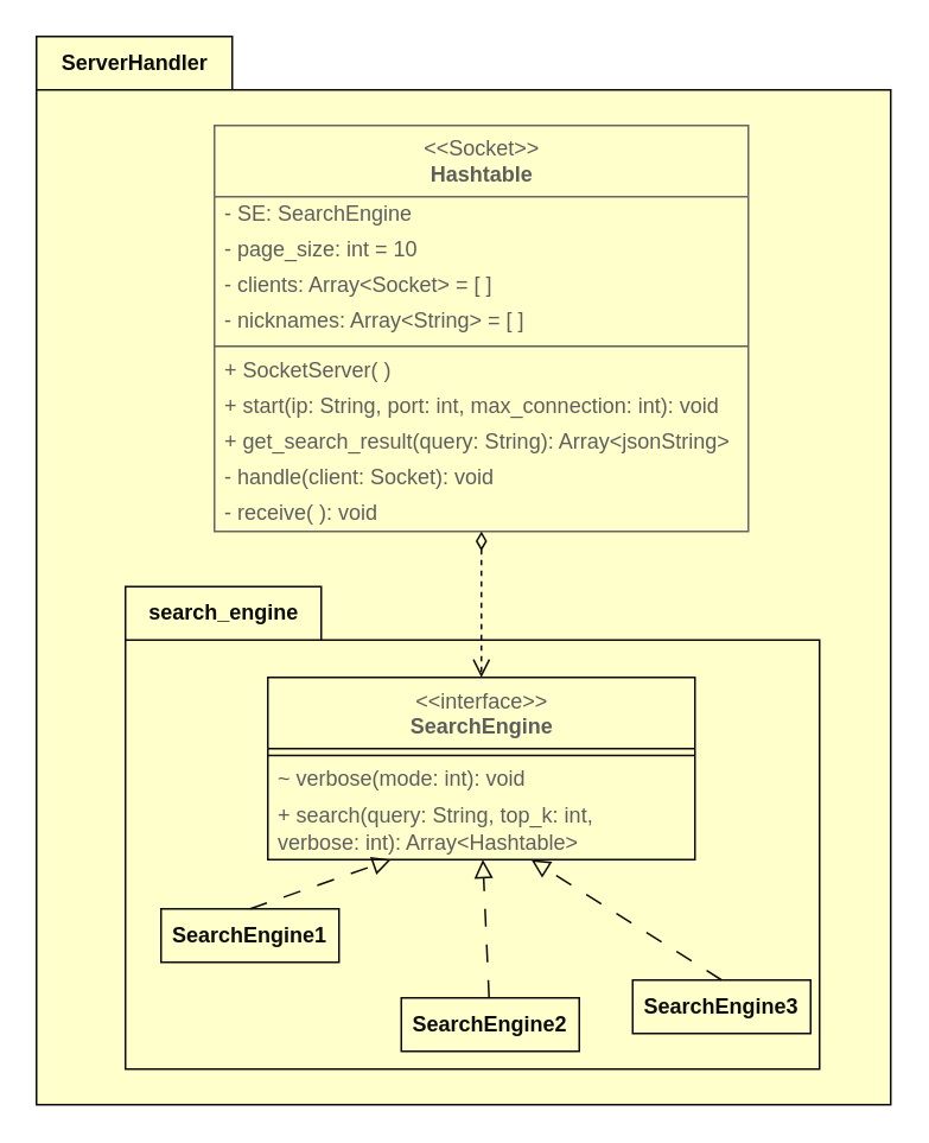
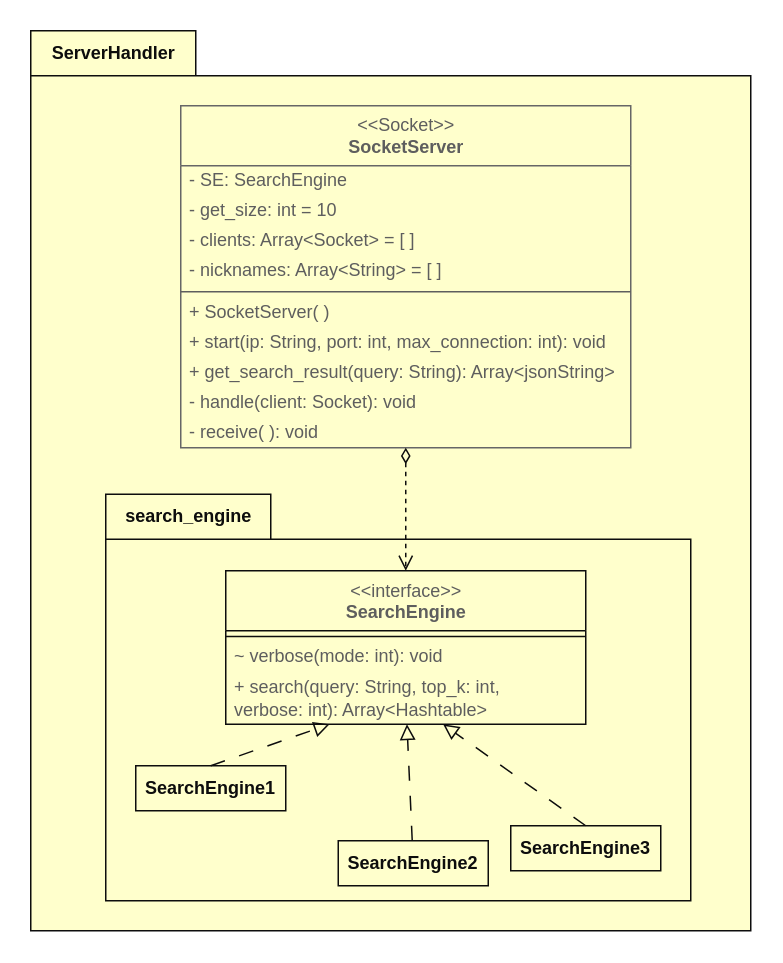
- <mxCell id="6" value="&amp;lt;&amp;lt;Socket&amp;gt;&amp;gt;&lt;br&gt;&lt;b&gt;Hashtable&lt;/b&gt;" style="swimlane;fontStyle=0;align=center;verticalAlign=middle;childLayout=stackLayout;horizontal=1;startSize=40;horizontalStack=0;resizeParent=1;resizeParentMax=0;resizeLast=0;collapsible=0;marginBottom=0;html=1;strokeColor=#666666;fontColor=#5E5E5E;fillColor=#FFFFCC;" vertex="1" parent="2"><mxGeometry x="100" y="50" width="300" height="228" as="geometry" /></mxCell>
+ <mxCell id="6" value="&amp;lt;&amp;lt;Socket&amp;gt;&amp;gt;&lt;br&gt;&lt;b&gt;SocketServer&lt;/b&gt;" style="swimlane;fontStyle=0;align=center;verticalAlign=middle;childLayout=stackLayout;horizontal=1;startSize=40;horizontalStack=0;resizeParent=1;resizeParentMax=0;resizeLast=0;collapsible=0;marginBottom=0;html=1;strokeColor=#666666;fontColor=#5E5E5E;fillColor=#FFFFCC;" vertex="1" parent="2"><mxGeometry x="100" y="50" width="300" height="228" as="geometry" /></mxCell>
- <mxCell id="8" value="- page_size: int = 10" style="text;html=1;strokeColor=none;fillColor=none;align=left;verticalAlign=middle;spacingLeft=4;spacingRight=4;overflow=hidden;rotatable=0;points=[[0,0.5],[1,0.5]];portConstraint=eastwest;fontColor=#5E5E5E;" vertex="1" parent="6"><mxGeometry y="60" width="300" height="20" as="geometry" /></mxCell>
+ <mxCell id="8" value="- get_size: int = 10" style="text;html=1;strokeColor=none;fillColor=none;align=left;verticalAlign=middle;spacingLeft=4;spacingRight=4;overflow=hidden;rotatable=0;points=[[0,0.5],[1,0.5]];portConstraint=eastwest;fontColor=#5E5E5E;" vertex="1" parent="6"><mxGeometry y="60" width="300" height="20" as="geometry" /></mxCell>
- <mxCell id="23" value="&lt;b&gt;SearchEngine3&lt;/b&gt;" style="rounded=0;whiteSpace=wrap;html=1;labelBorderColor=none;fillColor=#FFFFCC;gradientColor=none;fontColor=#0D0D0D;glass=0;shadow=0;strokeColor=#0D0D0D;" vertex="1" parent="1"><mxGeometry x="355" y="550" width="100" height="30" as="geometry" /></mxCell>
+ <mxCell id="23" value="&lt;b&gt;SearchEngine3&lt;/b&gt;" style="rounded=0;whiteSpace=wrap;html=1;labelBorderColor=none;fillColor=#FFFFCC;gradientColor=none;fontColor=#0D0D0D;glass=0;shadow=0;strokeColor=#0D0D0D;" vertex="1" parent="1"><mxGeometry x="340" y="550" width="100" height="30" as="geometry" /></mxCell>
